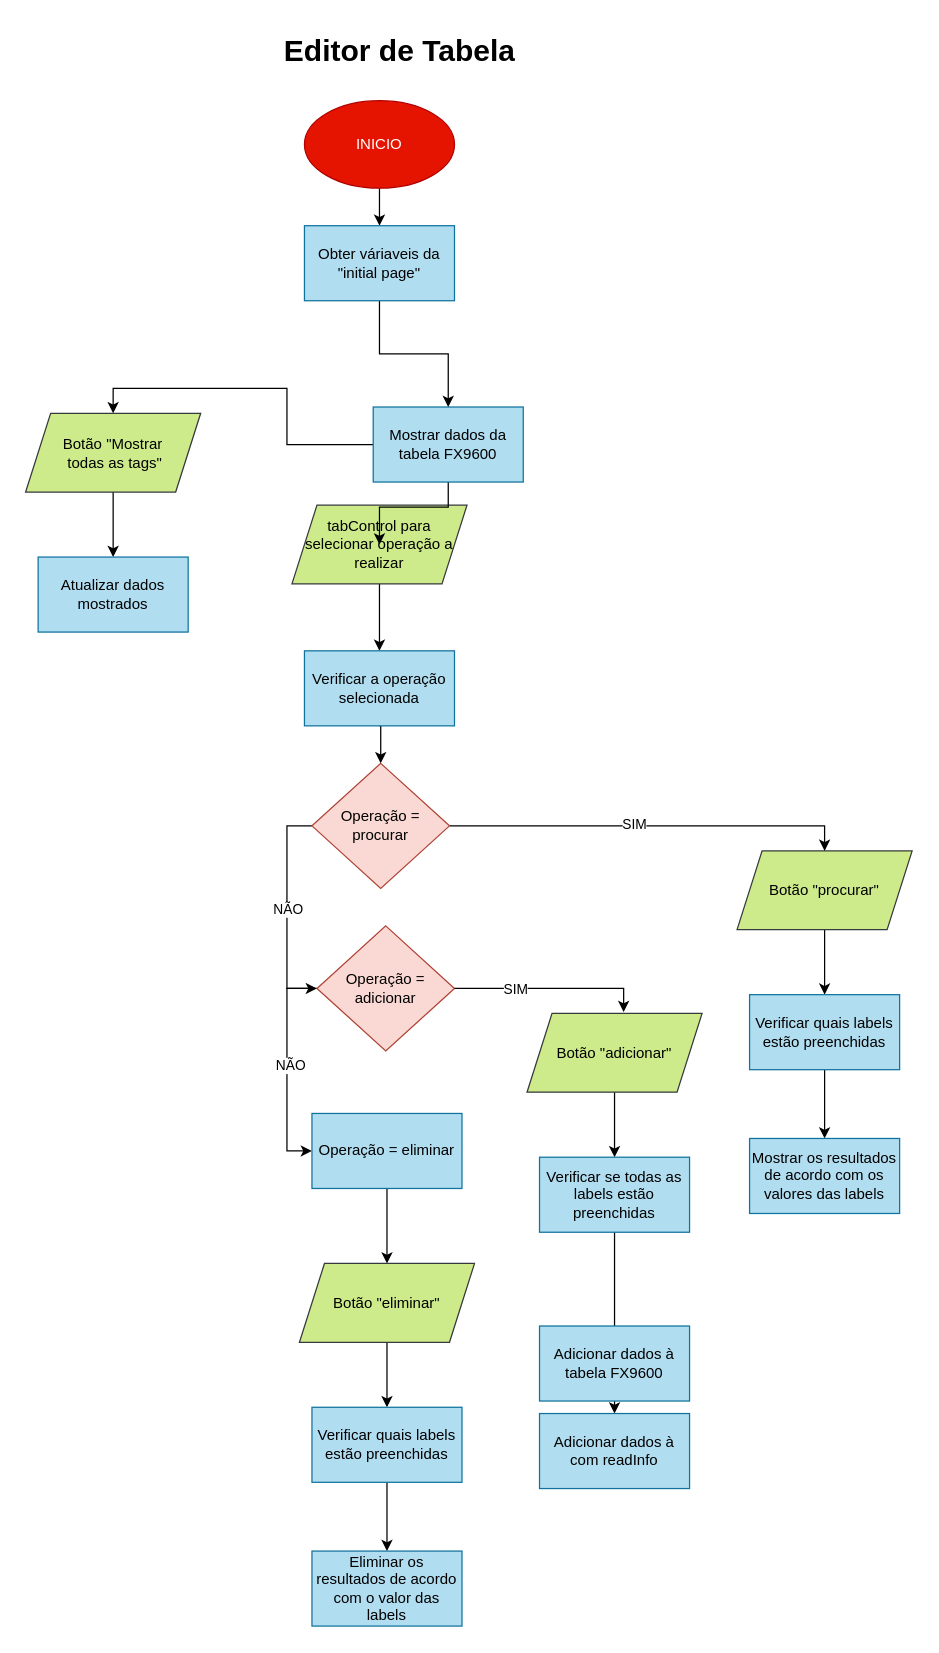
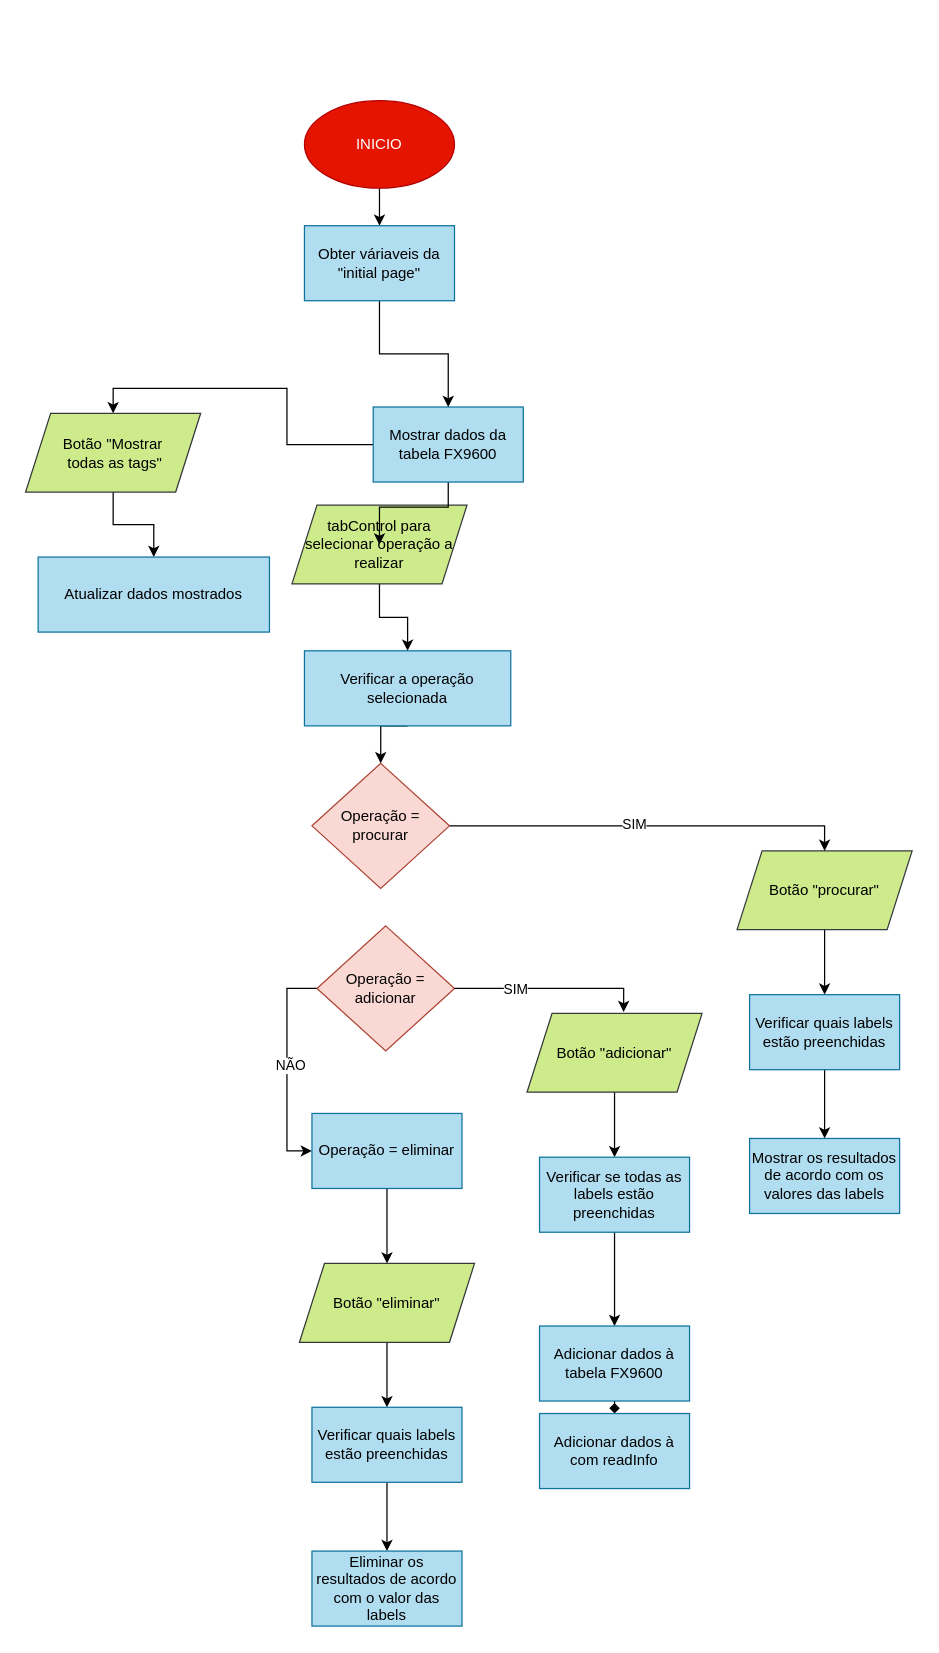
- <mxCell id="2" value="&lt;blockquote style=&quot;margin: 0 0 0 40px; border: none; padding: 0px;&quot;&gt;&lt;h1 style=&quot;margin-top: 0px;&quot;&gt;Editor de Tabela&lt;/h1&gt;&lt;/blockquote&gt;" style="text;html=1;whiteSpace=wrap;overflow=hidden;rounded=0;" vertex="1" parent="1"><mxGeometry x="185" width="236" height="40" as="geometry" y="20" /></mxCell>
- <mxCell id="14" value="Atualizar dados mostrados" style="rounded=0;whiteSpace=wrap;html=1;fillColor=#b1ddf0;strokeColor=#10739e;" vertex="1" parent="1"><mxGeometry x="30" y="445" width="120" height="60" as="geometry" /></mxCell>
+ <mxCell id="14" value="Atualizar dados mostrados" style="rounded=0;whiteSpace=wrap;html=1;fillColor=#b1ddf0;strokeColor=#10739e;" vertex="1" parent="1"><mxGeometry x="30" y="445" width="185" height="60" as="geometry" /></mxCell>
- <mxCell id="26" value="Verificar a operação selecionada" style="rounded=0;whiteSpace=wrap;html=1;fillColor=#b1ddf0;strokeColor=#10739e;" vertex="1" parent="1"><mxGeometry x="243" y="520" width="120" height="60" as="geometry" /></mxCell>
+ <mxCell id="26" value="Verificar a operação selecionada" style="rounded=0;whiteSpace=wrap;html=1;fillColor=#b1ddf0;strokeColor=#10739e;" vertex="1" parent="1"><mxGeometry x="243" y="520" width="165" height="60" as="geometry" /></mxCell>
- <mxCell id="20" style="edgeStyle=orthogonalEdgeStyle;rounded=0;orthogonalLoop=1;jettySize=auto;html=1;exitX=0;exitY=0.5;exitDx=0;exitDy=0;entryX=0;entryY=0.5;entryDx=0;entryDy=0;" edge="1" parent="1" source="24" target="29"><mxGeometry relative="1" as="geometry" /></mxCell>
- <mxCell id="21" value="NÃO" style="edgeLabel;html=1;align=center;verticalAlign=middle;resizable=0;points=[];" vertex="1" connectable="0" parent="20"><mxGeometry x="-0.01" relative="1" as="geometry"><mxPoint as="offset" /></mxGeometry></mxCell>
- <mxCell id="34" style="edgeStyle=orthogonalEdgeStyle;rounded=0;orthogonalLoop=1;jettySize=auto;html=1;exitX=0.5;exitY=1;exitDx=0;exitDy=0;entryX=0.5;entryY=0;entryDx=0;entryDy=0;endArrow=none;" edge="1" parent="1" source="35" target="37"><mxGeometry relative="1" as="geometry" /></mxCell>
+ <mxCell id="34" style="edgeStyle=orthogonalEdgeStyle;rounded=0;orthogonalLoop=1;jettySize=auto;html=1;exitX=0.5;exitY=1;exitDx=0;exitDy=0;entryX=0.5;entryY=0;entryDx=0;entryDy=0;" edge="1" parent="1" source="35" target="37"><mxGeometry relative="1" as="geometry" /></mxCell>
- <mxCell id="36" style="edgeStyle=orthogonalEdgeStyle;rounded=0;orthogonalLoop=1;jettySize=auto;html=1;exitX=0.5;exitY=1;exitDx=0;exitDy=0;entryX=0.5;entryY=0;entryDx=0;entryDy=0;" edge="1" parent="1" source="37" target="38"><mxGeometry relative="1" as="geometry" /></mxCell>
+ <mxCell id="36" style="edgeStyle=orthogonalEdgeStyle;rounded=0;orthogonalLoop=1;jettySize=auto;html=1;exitX=0.5;exitY=1;exitDx=0;exitDy=0;entryX=0.5;entryY=0;entryDx=0;entryDy=0;endArrow=diamond;" edge="1" parent="1" source="37" target="38"><mxGeometry relative="1" as="geometry" /></mxCell>
